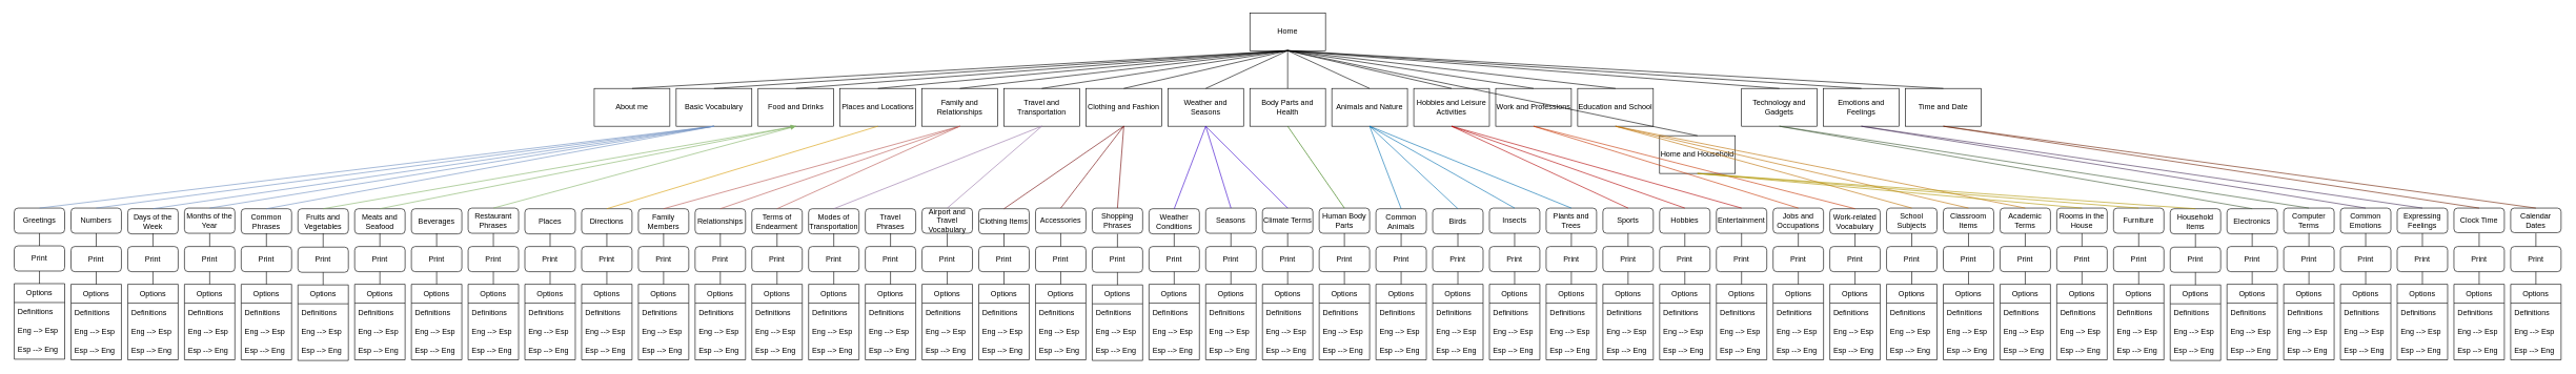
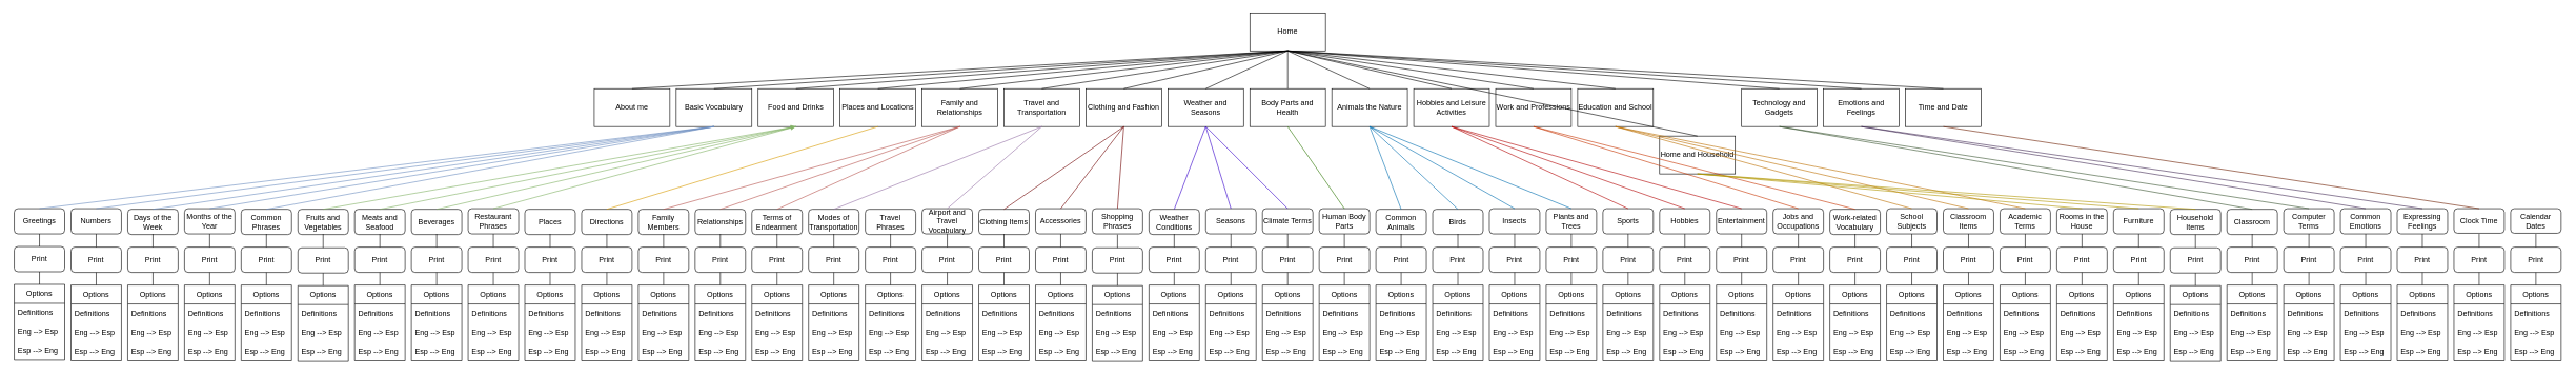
- <mxCell id="12" value="Animals and Nature" style="rounded=0;whiteSpace=wrap;html=1;" parent="1" vertex="1"><mxGeometry x="2110" y="140" width="120" height="60" as="geometry" /></mxCell>
+ <mxCell id="12" value="Animals the Nature" style="rounded=0;whiteSpace=wrap;html=1;" parent="1" vertex="1"><mxGeometry x="2110" y="140" width="120" height="60" as="geometry" /></mxCell>
+ <mxCell id="53" value="" style="endArrow=none;html=1;rounded=0;fontFamily=Helvetica;fontSize=12;fontColor=default;exitX=0.5;exitY=0;exitDx=0;exitDy=0;entryX=0.5;entryY=1;entryDx=0;entryDy=0;fillColor=#d5e8d4;strokeColor=#82b366;" parent="1" source="44" target="5" edge="1"><mxGeometry width="50" height="50" relative="1" as="geometry"><mxPoint x="830" y="440" as="sourcePoint" /><mxPoint x="880" y="390" as="targetPoint" /></mxGeometry></mxCell>
- <mxCell id="124" value="" style="endArrow=none;html=1;rounded=0;entryX=0.5;entryY=1;entryDx=0;entryDy=0;exitX=0.5;exitY=0;exitDx=0;exitDy=0;fillColor=#a0522d;strokeColor=#6D1F00;" parent="1" source="122" target="19" edge="1"><mxGeometry width="50" height="50" relative="1" as="geometry"><mxPoint x="3220" y="420" as="sourcePoint" /><mxPoint x="3270" y="370" as="targetPoint" /></mxGeometry></mxCell>
- <mxCell id="113" value="&lt;div&gt;Electronics&lt;/div&gt;" style="rounded=1;whiteSpace=wrap;html=1;" parent="1" vertex="1"><mxGeometry x="3530" y="331" width="80" height="40" as="geometry" /></mxCell>
+ <mxCell id="113" value="&lt;div&gt;Classroom&lt;/div&gt;" style="rounded=1;whiteSpace=wrap;html=1;" parent="1" vertex="1"><mxGeometry x="3530" y="331" width="80" height="40" as="geometry" /></mxCell>
